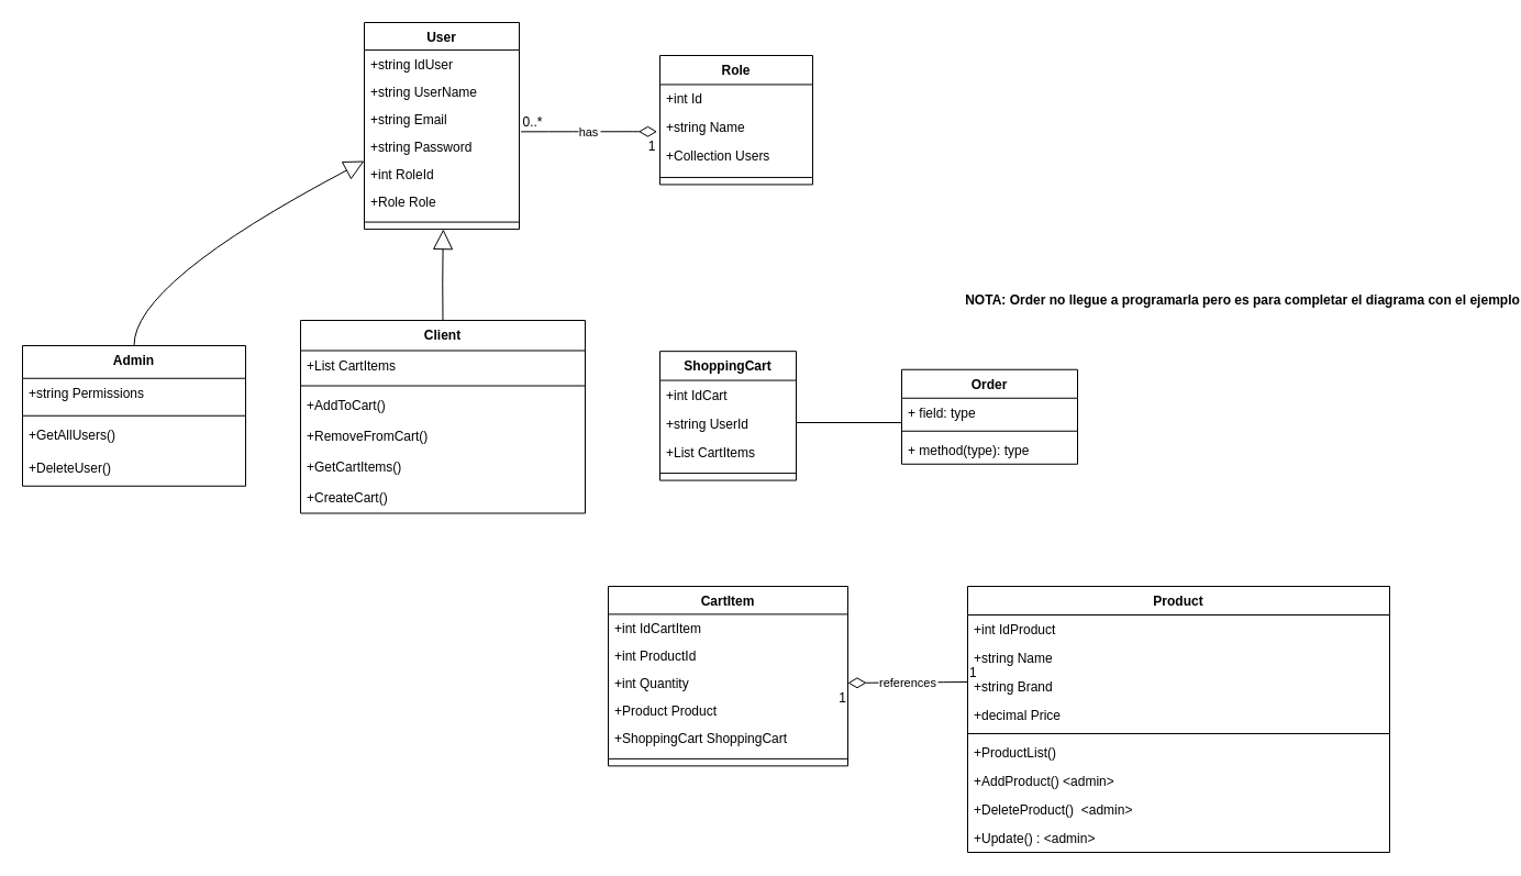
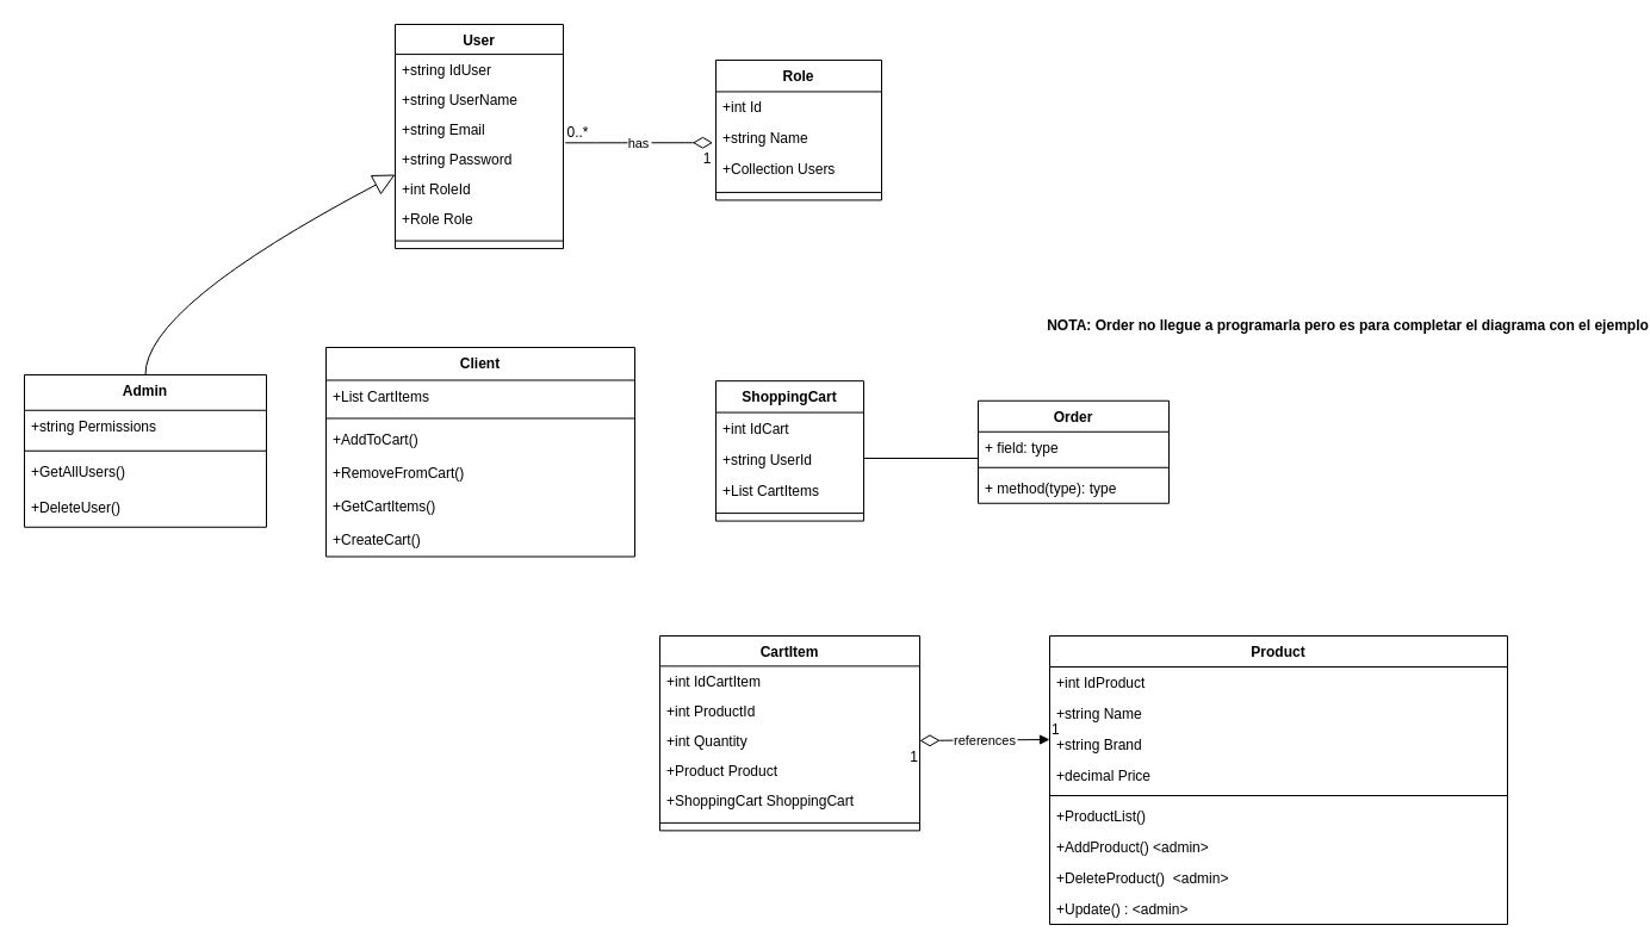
- <mxCell id="53" value="" style="curved=1;startArrow=block;startSize=16;startFill=0;endArrow=none;exitX=0.51;exitY=1;entryX=0.5;entryY=0;rounded=0;" edge="1" parent="1" source="7" target="20"><mxGeometry relative="1" as="geometry"><Array as="points"><mxPoint x="402" y="257" /></Array></mxGeometry></mxCell>
- <mxCell id="54" value="references" style="curved=1;startArrow=diamondThin;startSize=14;startFill=0;endArrow=none;exitX=1;exitY=0.5;rounded=0;exitDx=0;exitDy=0;entryX=0;entryY=0.346;entryDx=0;entryDy=0;entryPerimeter=0;" edge="1" parent="1" source="30" target="42"><mxGeometry relative="1" as="geometry"><Array as="points" /><mxPoint x="820" y="621" as="targetPoint" /></mxGeometry></mxCell>
+ <mxCell id="54" value="references" style="curved=1;startArrow=diamondThin;startSize=14;startFill=0;endArrow=block;exitX=1;exitY=0.5;rounded=0;exitDx=0;exitDy=0;entryX=0;entryY=0.346;entryDx=0;entryDy=0;entryPerimeter=0;" edge="1" parent="1" source="30" target="42"><mxGeometry relative="1" as="geometry"><Array as="points" /><mxPoint x="820" y="621" as="targetPoint" /></mxGeometry></mxCell>
